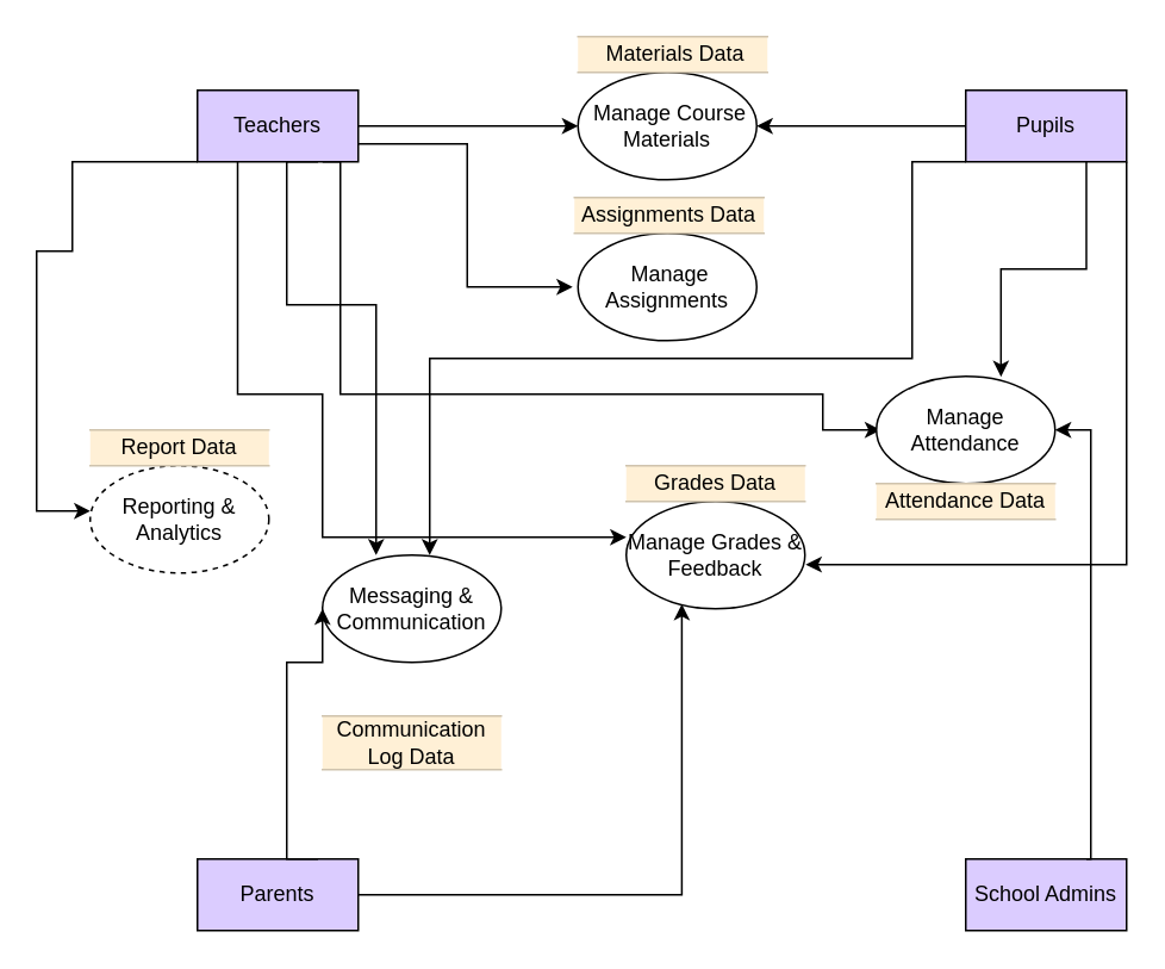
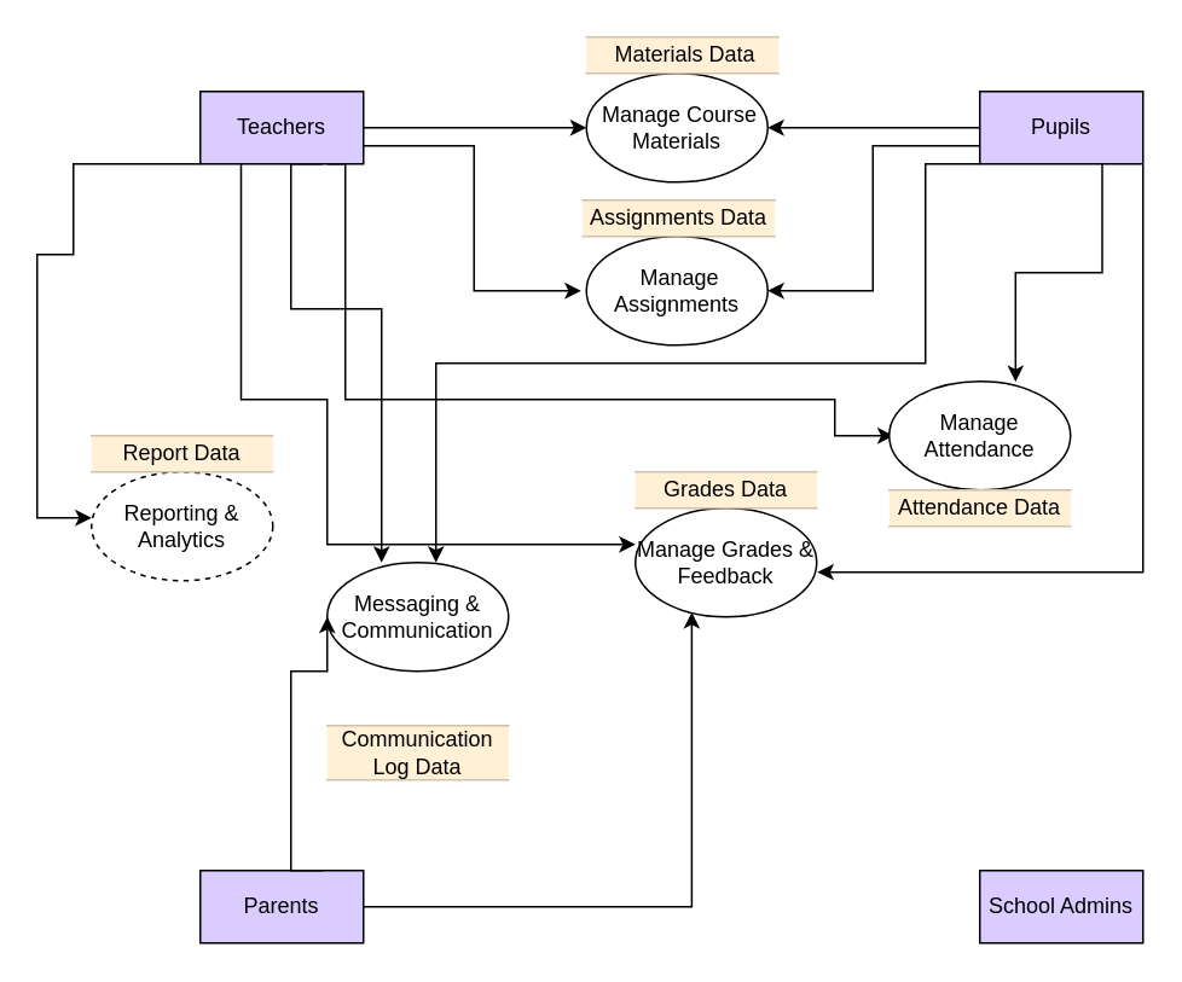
+ <mxCell id="7" style="edgeStyle=orthogonalEdgeStyle;rounded=0;orthogonalLoop=1;jettySize=auto;html=1;exitX=0;exitY=0.75;exitDx=0;exitDy=0;entryX=1;entryY=0.5;entryDx=0;entryDy=0;" edge="1" parent="1" source="9" target="13"><mxGeometry relative="1" as="geometry"><mxPoint x="480" y="160" as="targetPoint" /><Array as="points"><mxPoint x="481" y="80" /><mxPoint x="481" y="160" /></Array></mxGeometry></mxCell>
- <mxCell id="18" style="edgeStyle=orthogonalEdgeStyle;rounded=0;orthogonalLoop=1;jettySize=auto;html=1;exitX=0.75;exitY=0;exitDx=0;exitDy=0;entryX=1;entryY=0.5;entryDx=0;entryDy=0;" edge="1" parent="1" source="11" target="15"><mxGeometry relative="1" as="geometry"><Array as="points"><mxPoint x="610" y="480" /><mxPoint x="610" y="240" /></Array></mxGeometry></mxCell>
